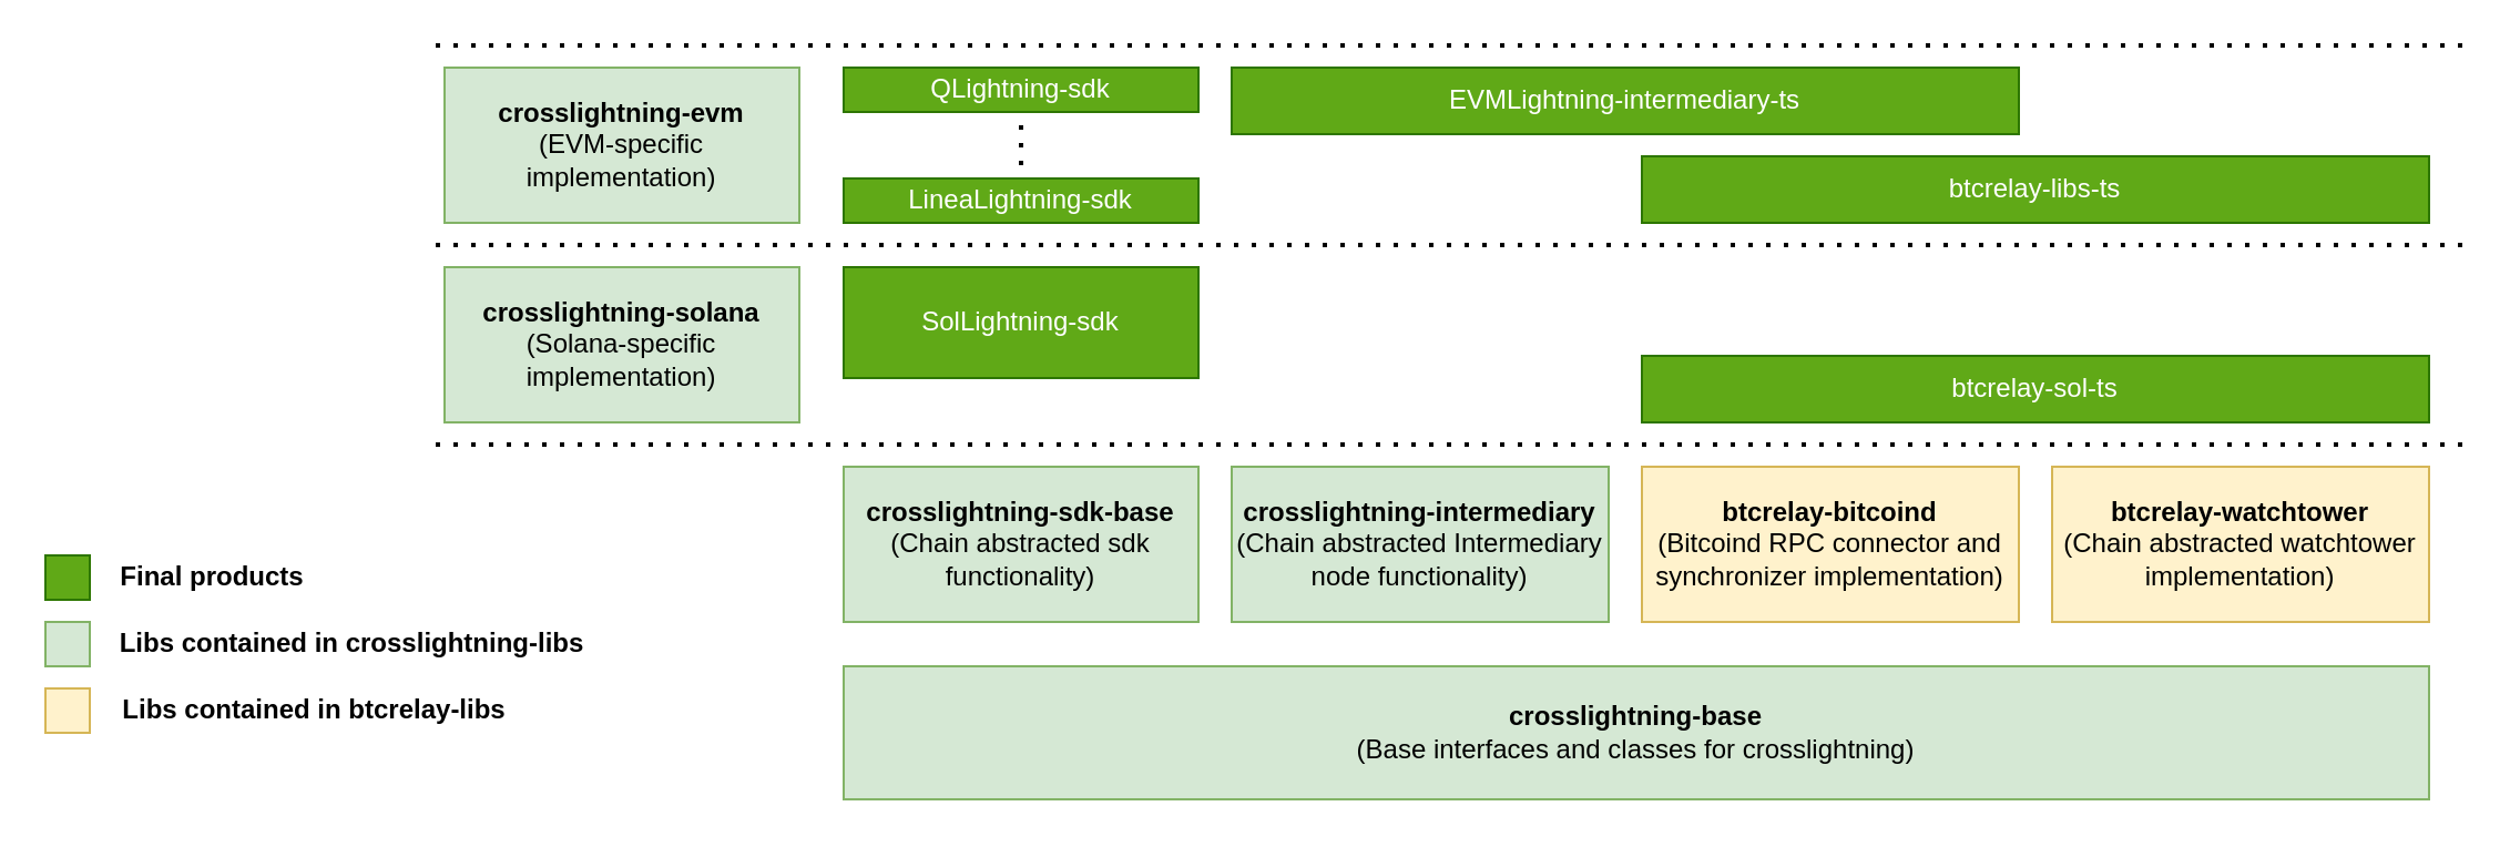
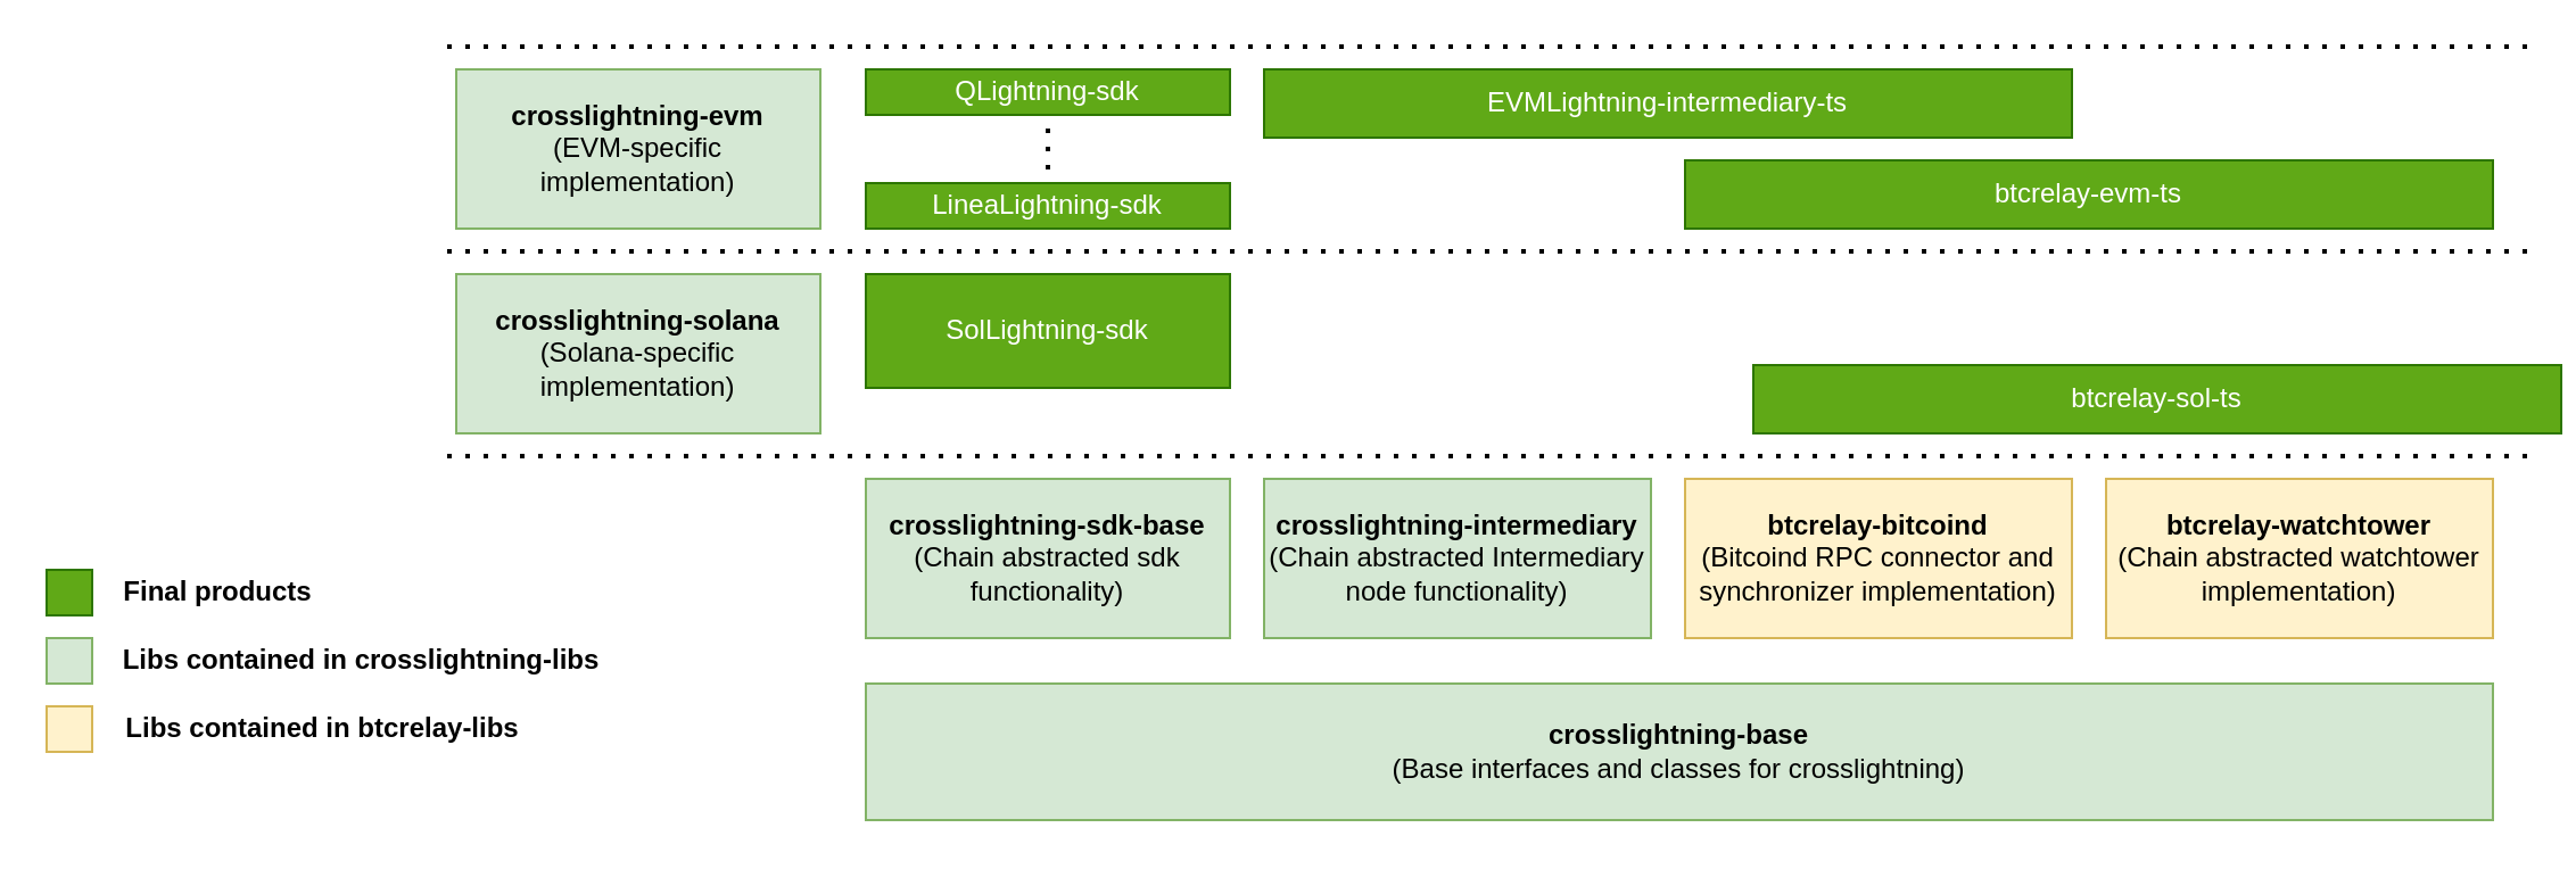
- <mxCell id="13" value="btcrelay-libs-ts" style="rounded=0;whiteSpace=wrap;html=1;fillColor=#60a917;fontColor=#ffffff;strokeColor=#2D7600;" parent="1" vertex="1"><mxGeometry x="740" y="70" width="355" height="30" as="geometry" /></mxCell>
+ <mxCell id="13" value="btcrelay-evm-ts" style="rounded=0;whiteSpace=wrap;html=1;fillColor=#60a917;fontColor=#ffffff;strokeColor=#2D7600;" parent="1" vertex="1"><mxGeometry x="740" y="70" width="355" height="30" as="geometry" /></mxCell>
- <mxCell id="7" value="btcrelay-sol-ts" style="rounded=0;whiteSpace=wrap;html=1;fillColor=#60a917;strokeColor=#2D7600;fontColor=#ffffff;" parent="1" vertex="1"><mxGeometry x="740" y="160" width="355" height="30" as="geometry" /></mxCell>
+ <mxCell id="7" value="btcrelay-sol-ts" style="rounded=0;whiteSpace=wrap;html=1;fillColor=#60a917;strokeColor=#2D7600;fontColor=#ffffff;" parent="1" vertex="1"><mxGeometry x="770" y="160" width="355" height="30" as="geometry" /></mxCell>
